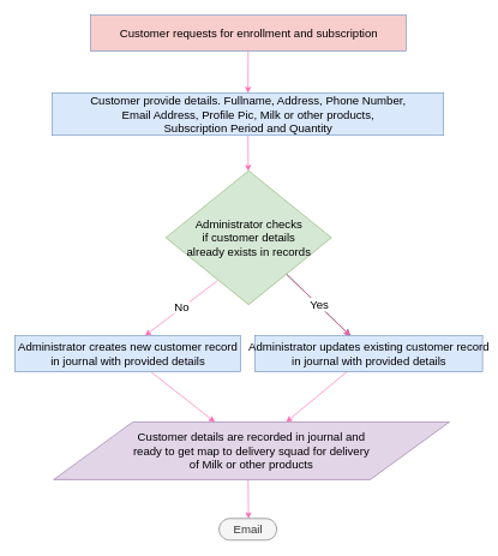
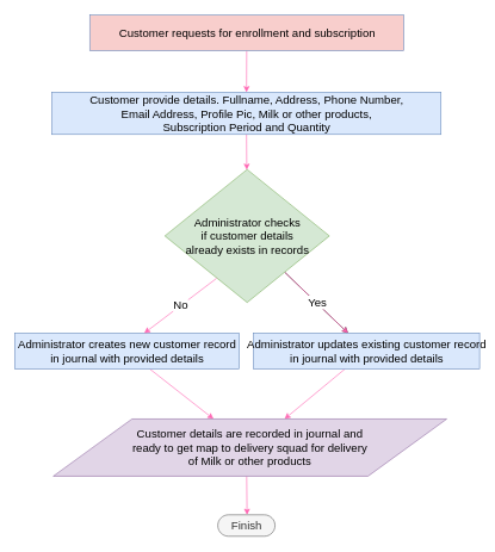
- <mxCell id="14" value="Email" style="html=1;dashed=0;whitespace=wrap;shape=mxgraph.dfd.start;fillColor=#f5f5f5;fontColor=#333333;strokeColor=#666666;fontSize=16;" parent="1" vertex="1"><mxGeometry x="304" y="719" width="80" height="30" as="geometry" /></mxCell>
+ <mxCell id="14" value="Finish" style="html=1;dashed=0;whitespace=wrap;shape=mxgraph.dfd.start;fillColor=#f5f5f5;fontColor=#333333;strokeColor=#666666;fontSize=16;" parent="1" vertex="1"><mxGeometry x="304" y="719" width="80" height="30" as="geometry" /></mxCell>
